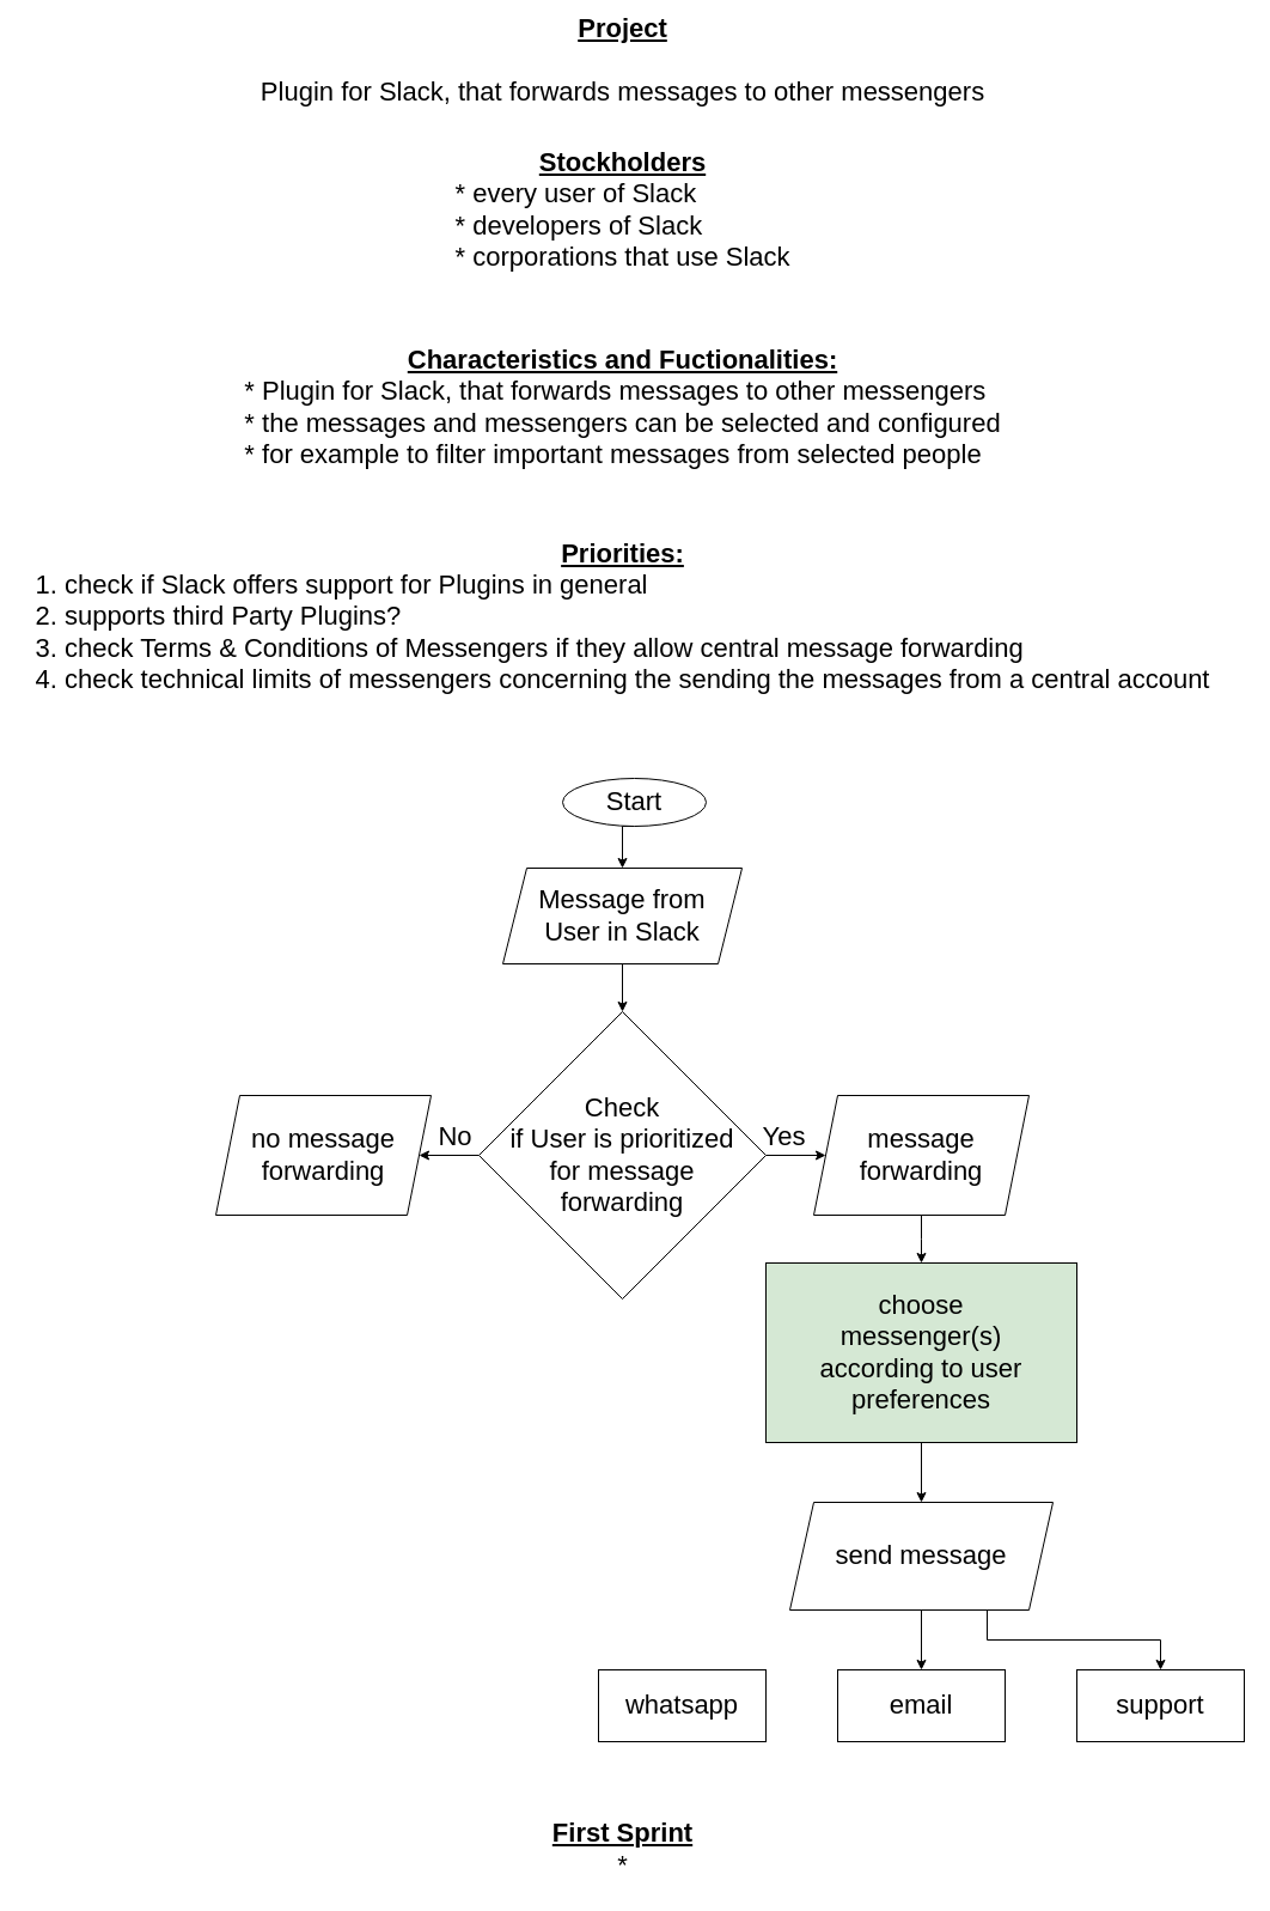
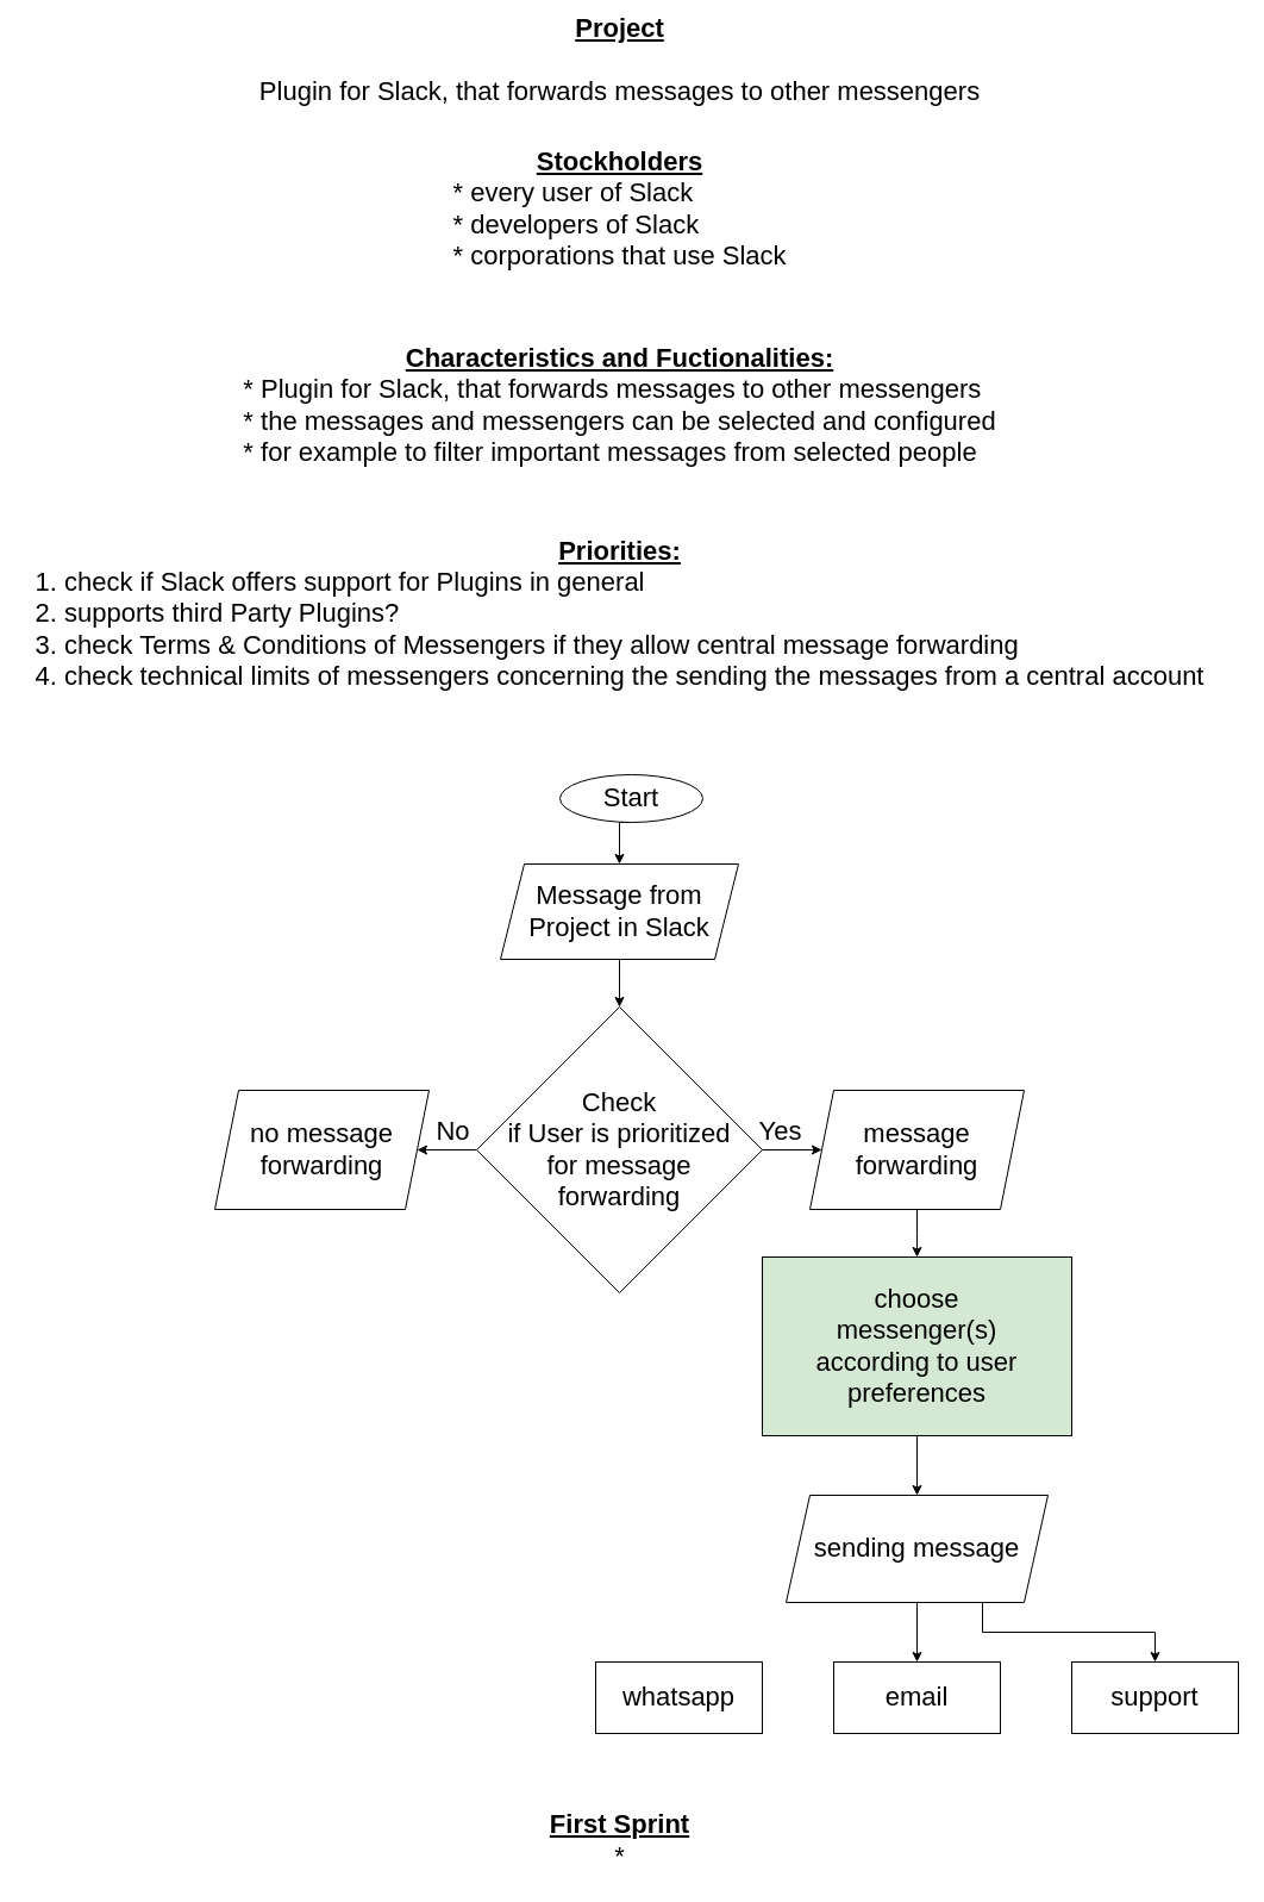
- <mxCell id="9" value="Message from &lt;br&gt;User in Slack" style="shape=parallelogram;perimeter=parallelogramPerimeter;whiteSpace=wrap;html=1;fixedSize=1;fontSize=22;" vertex="1" parent="1"><mxGeometry y="725" width="200" height="80" as="geometry" x="420" /></mxCell>
+ <mxCell id="9" value="Message from &lt;br&gt;Project in Slack" style="shape=parallelogram;perimeter=parallelogramPerimeter;whiteSpace=wrap;html=1;fixedSize=1;fontSize=22;" vertex="1" parent="1"><mxGeometry y="725" width="200" height="80" as="geometry" x="420" /></mxCell>
- <mxCell id="25" value="send message" style="shape=parallelogram;perimeter=parallelogramPerimeter;whiteSpace=wrap;html=1;fixedSize=1;fontSize=22;" vertex="1" parent="1"><mxGeometry x="660" y="1255" width="220" height="90" as="geometry" /></mxCell>
+ <mxCell id="25" value="sending message" style="shape=parallelogram;perimeter=parallelogramPerimeter;whiteSpace=wrap;html=1;fixedSize=1;fontSize=22;" vertex="1" parent="1"><mxGeometry x="660" y="1255" width="220" height="90" as="geometry" /></mxCell>
